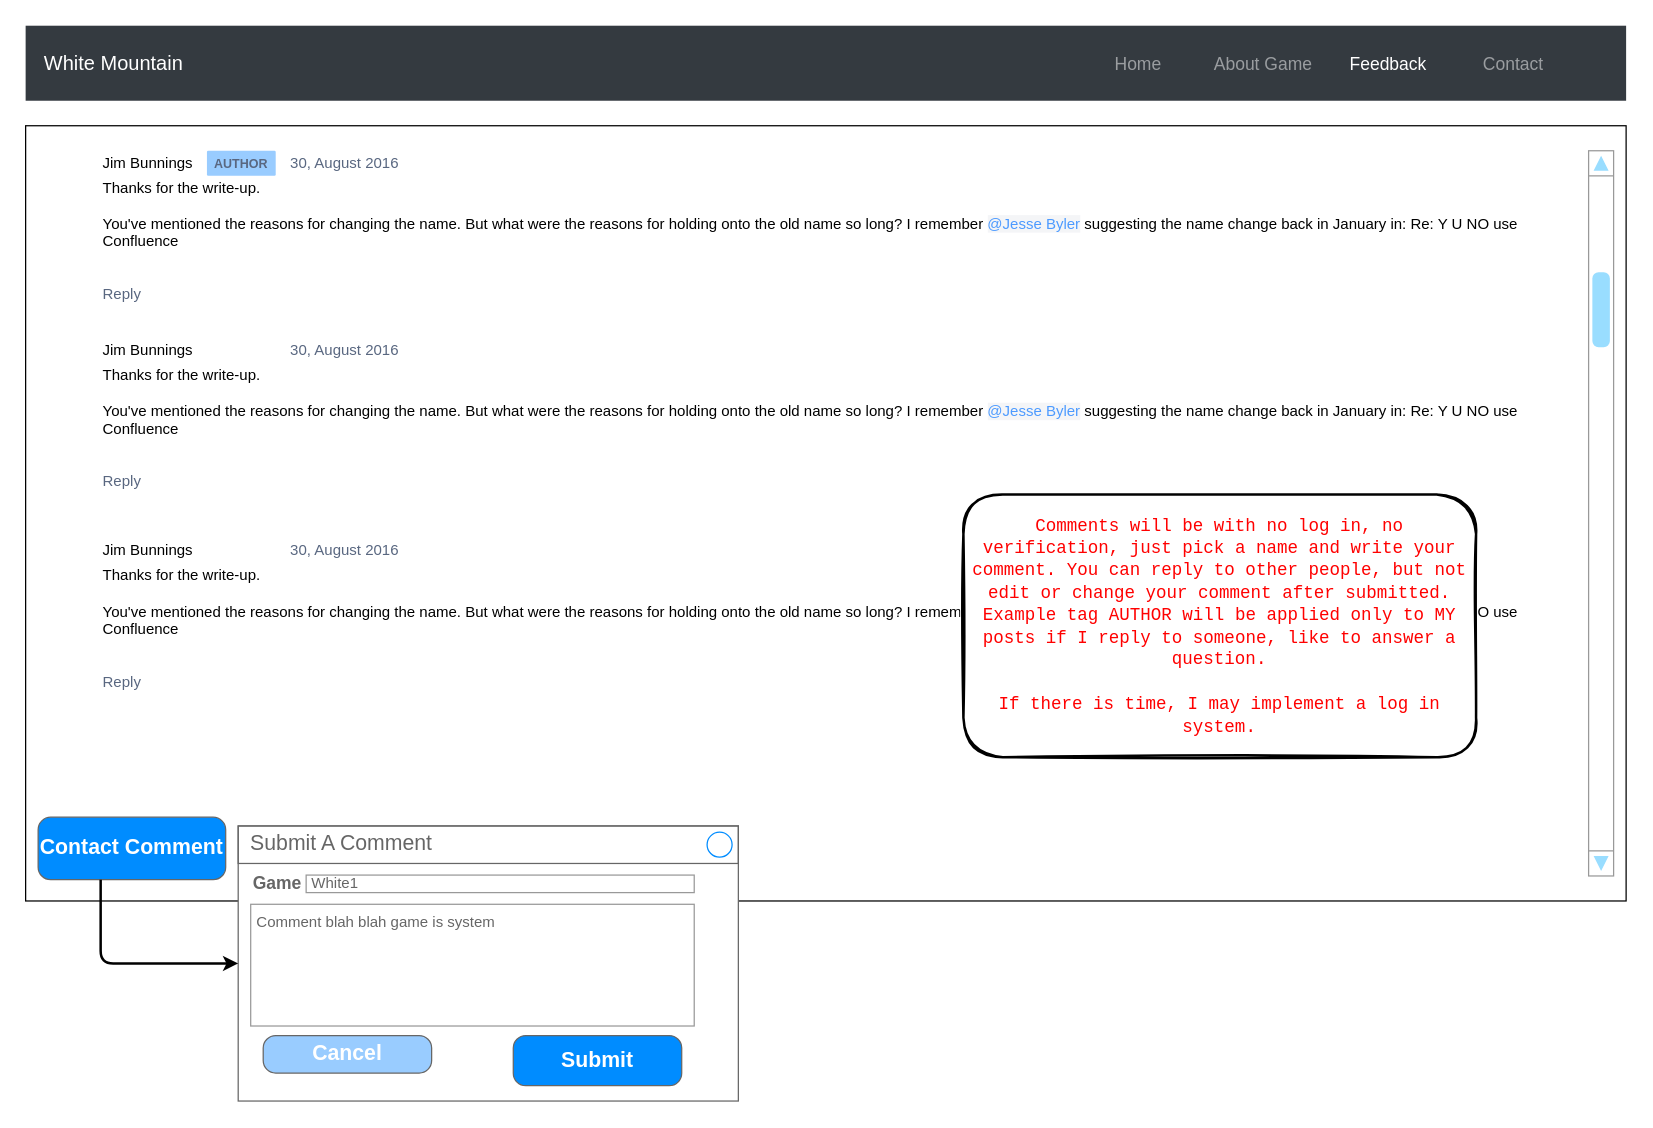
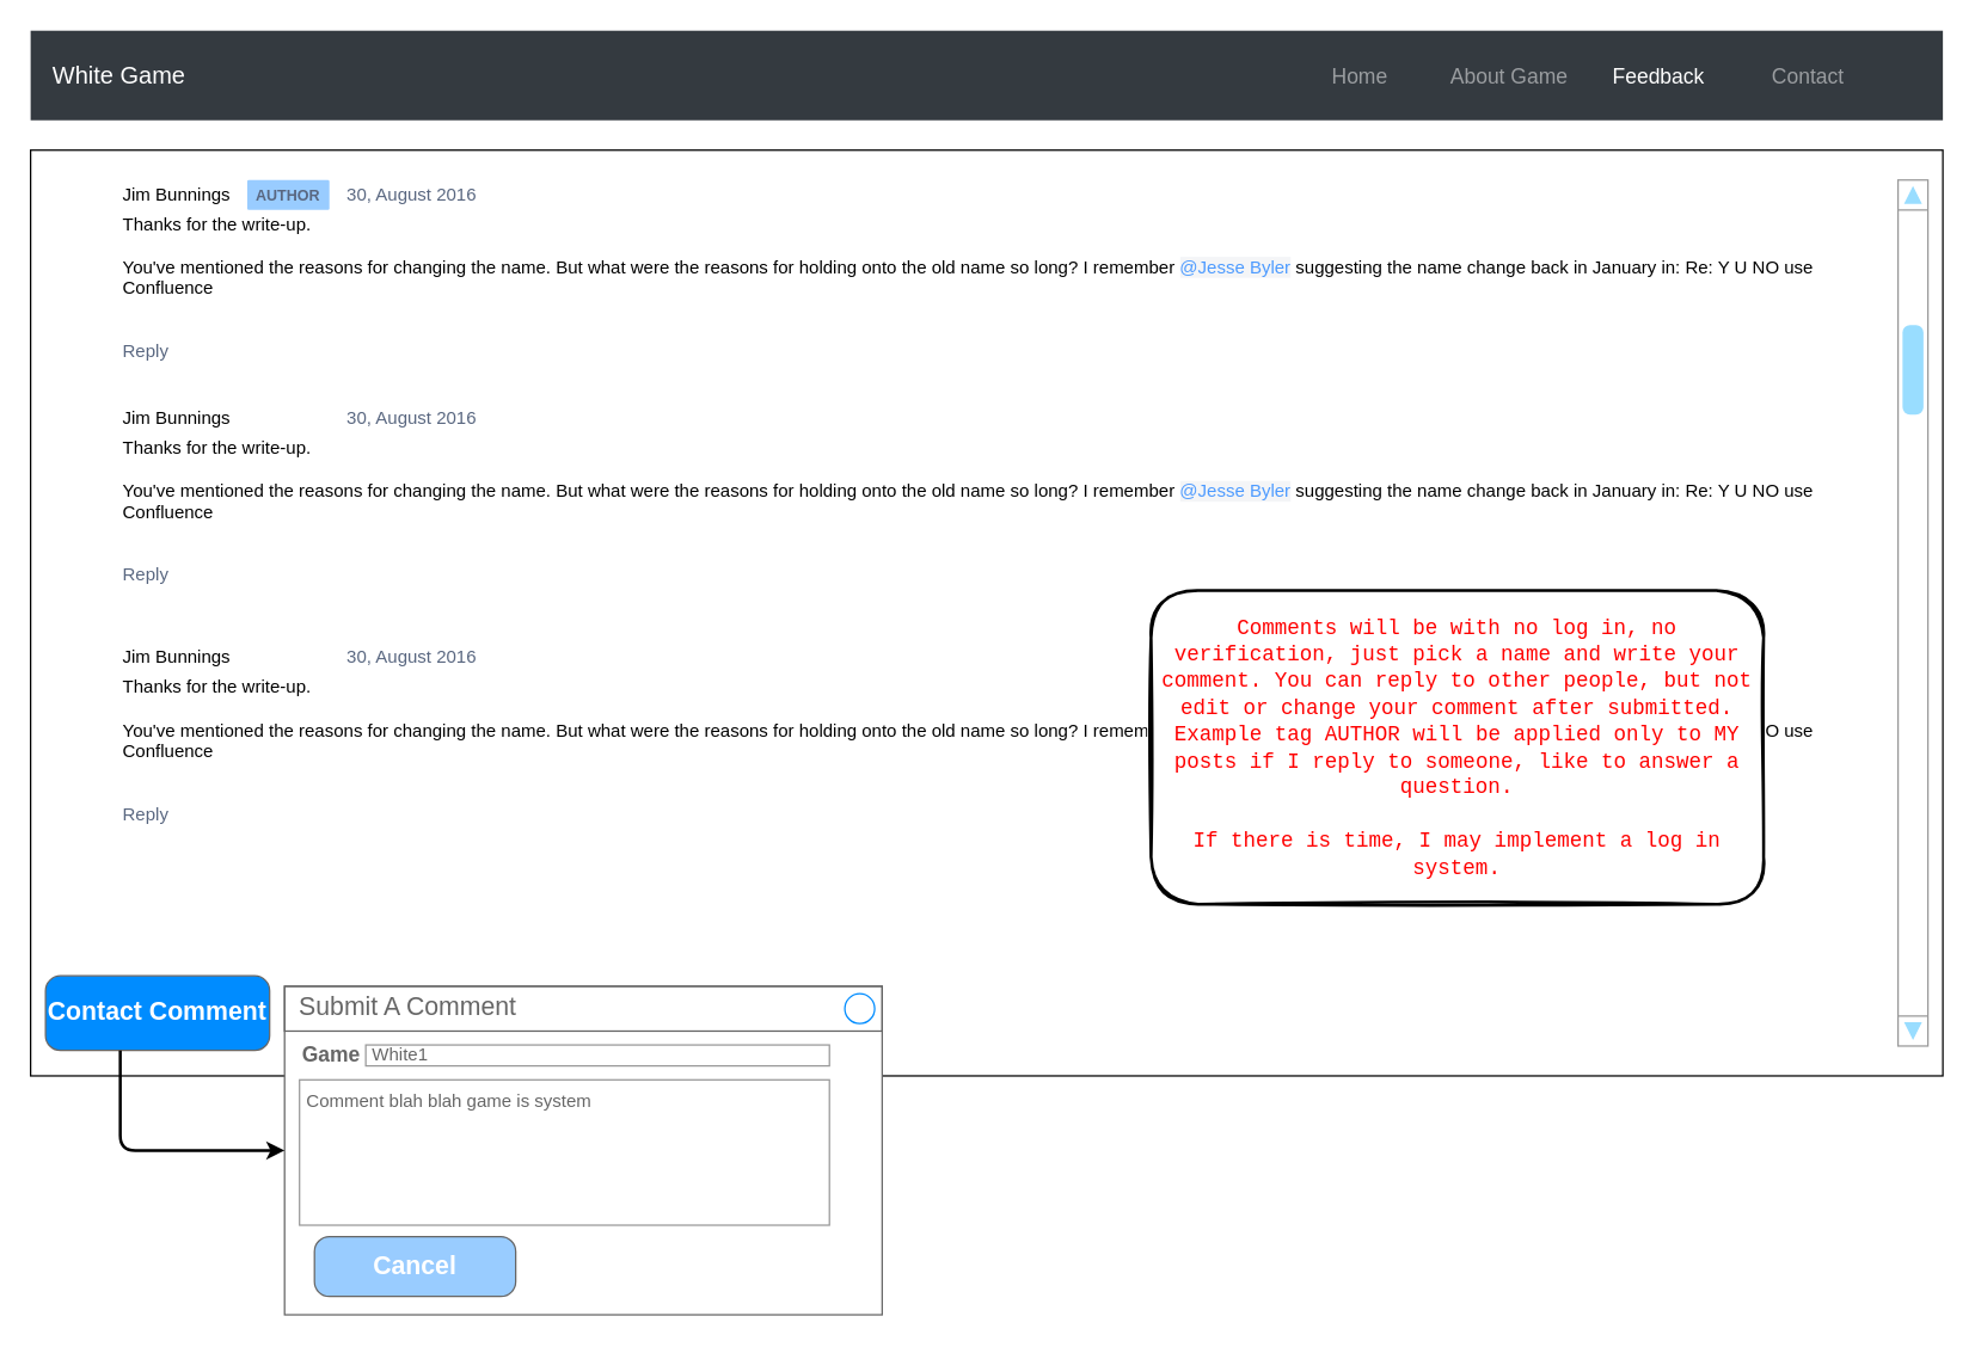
- <mxCell id="3" value="White Mountain" style="shadow=0;dashed=0;fillColor=#343A40;strokeColor=none;fontSize=16;fontColor=#ffffff;align=left;spacing=15;html=1;" vertex="1" parent="1"><mxGeometry x="20" y="20" width="1280" height="60" as="geometry" /></mxCell>
+ <mxCell id="3" value="White Game" style="shadow=0;dashed=0;fillColor=#343A40;strokeColor=none;fontSize=16;fontColor=#ffffff;align=left;spacing=15;html=1;" vertex="1" parent="1"><mxGeometry x="20" y="20" width="1280" height="60" as="geometry" /></mxCell>
- <mxCell id="19" value="Cancel" style="strokeWidth=1;shadow=0;dashed=0;align=center;html=1;shape=mxgraph.mockup.buttons.button;strokeColor=#666666;fontColor=#ffffff;mainText=;buttonStyle=round;fontSize=17;fontStyle=1;whiteSpace=wrap;fillColor=#99CCFF;" vertex="1" parent="12"><mxGeometry x="20" y="167.619" width="134.71" height="30" as="geometry" /></mxCell>
+ <mxCell id="19" value="Cancel" style="strokeWidth=1;shadow=0;dashed=0;align=center;html=1;shape=mxgraph.mockup.buttons.button;strokeColor=#666666;fontColor=#ffffff;mainText=;buttonStyle=round;fontSize=17;fontStyle=1;whiteSpace=wrap;fillColor=#99CCFF;" vertex="1" parent="12"><mxGeometry x="20" y="167.619" width="134.71" height="40.155" as="geometry" /></mxCell>
- <mxCell id="11" value="Submit" style="strokeWidth=1;shadow=0;dashed=0;align=center;html=1;shape=mxgraph.mockup.buttons.button;strokeColor=#666666;fontColor=#ffffff;mainText=;buttonStyle=round;fontSize=17;fontStyle=1;fillColor=#008cff;whiteSpace=wrap;" vertex="1" parent="10"><mxGeometry x="220" y="167.619" width="134.71" height="40.155" as="geometry" /></mxCell>
